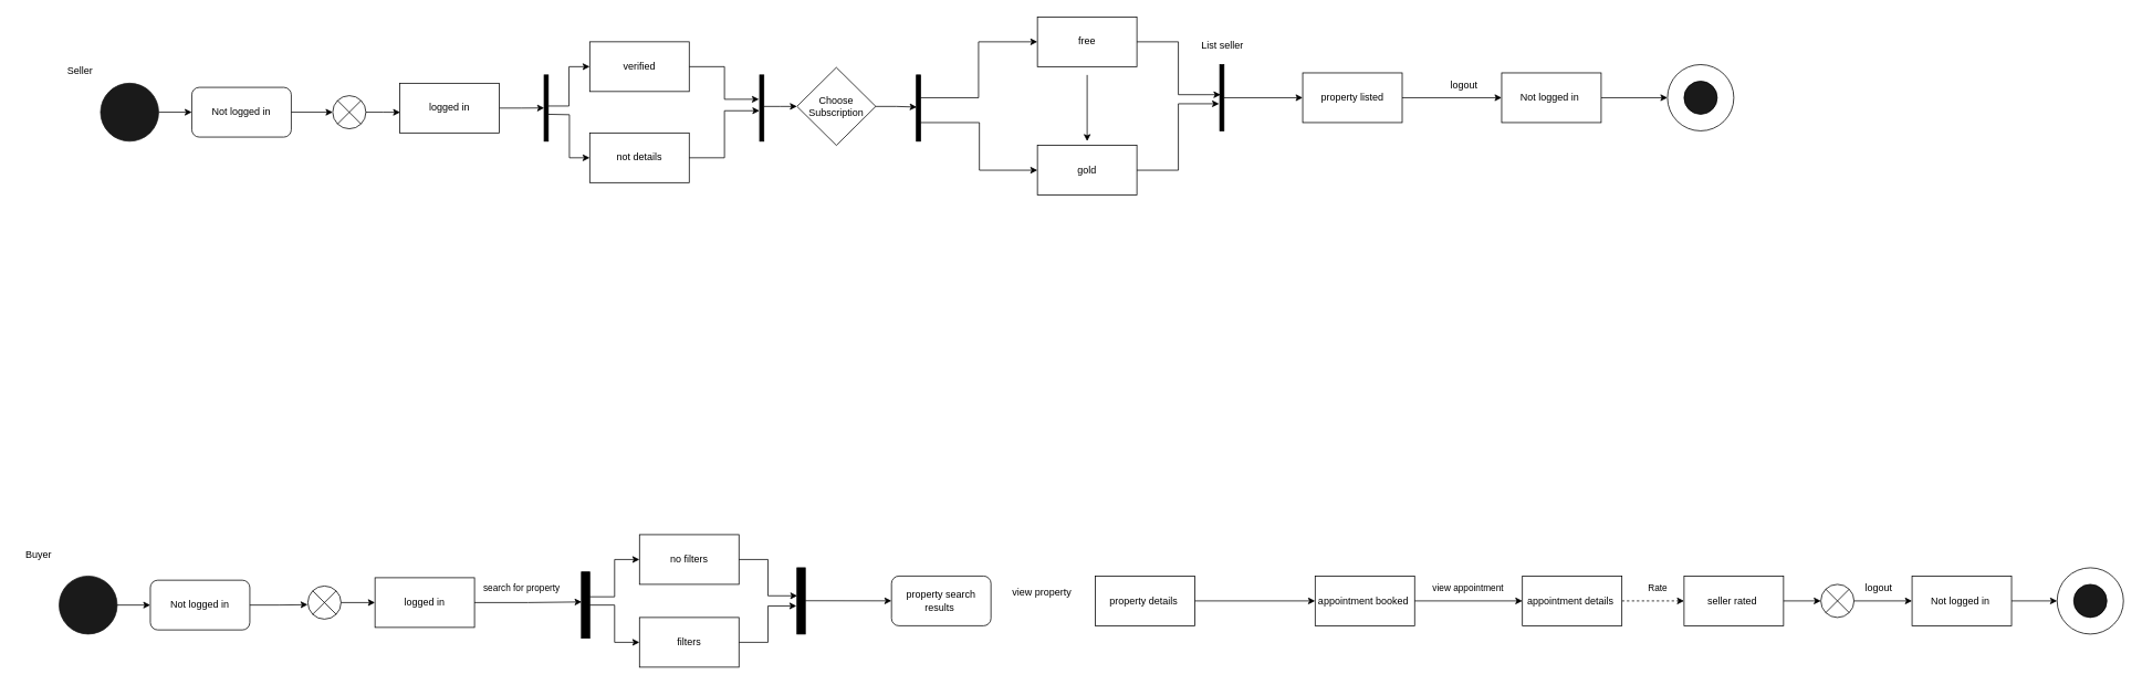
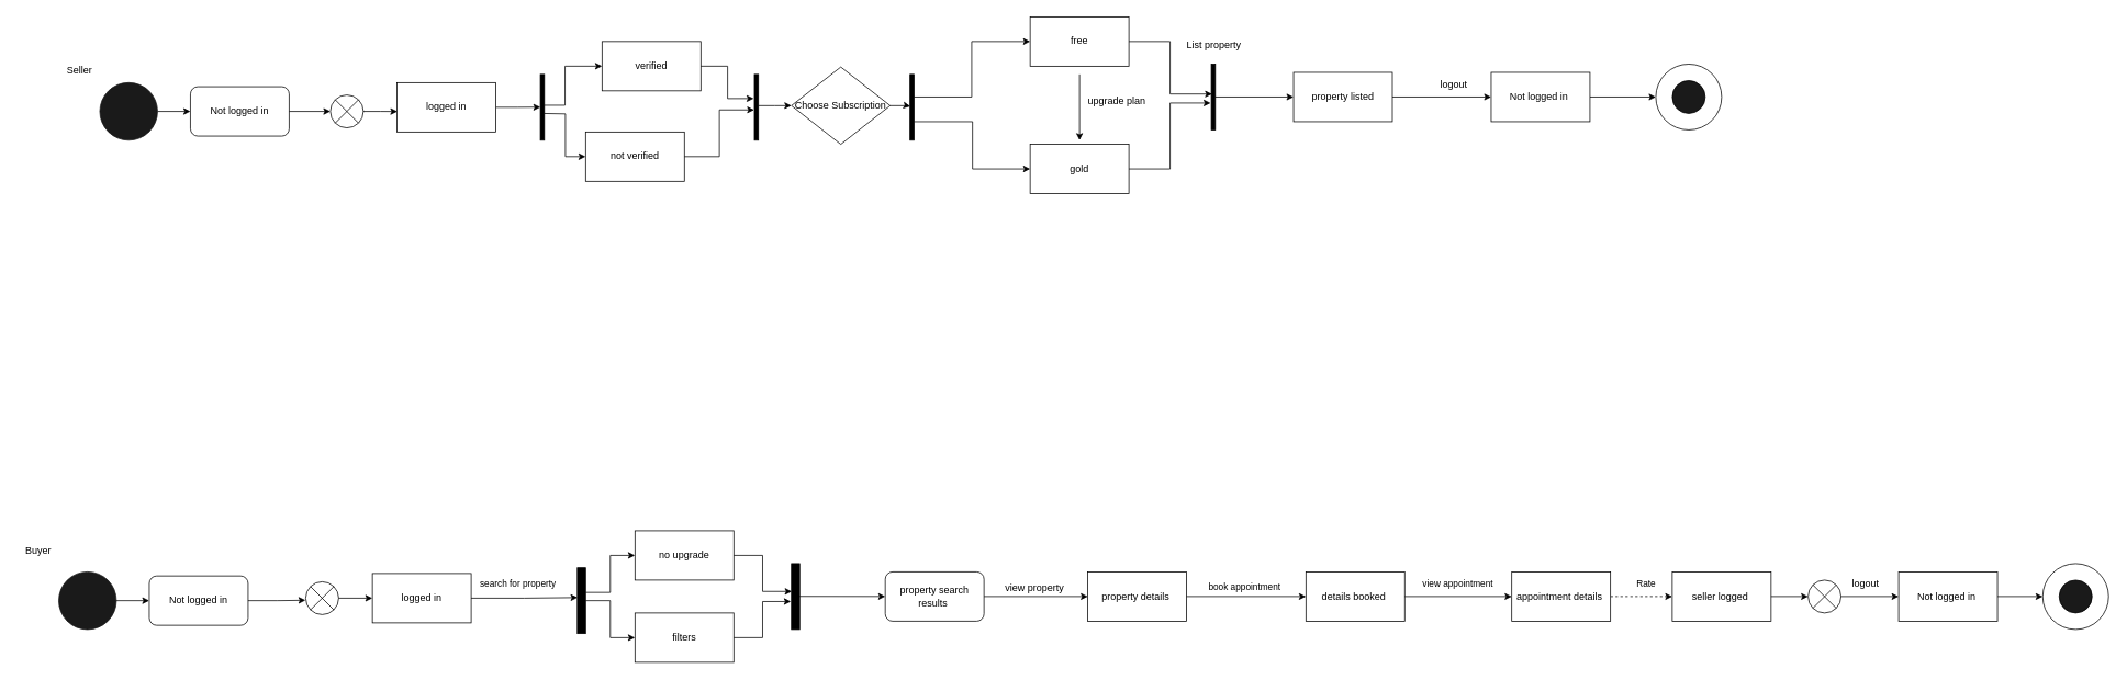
- <mxCell id="15" value="List seller" style="text;html=1;align=center;verticalAlign=middle;resizable=0;points=[];autosize=1;strokeColor=none;fillColor=none;" parent="1" vertex="1"><mxGeometry x="1427.5" y="40" width="90" height="30" as="geometry" /></mxCell>
+ <mxCell id="15" value="List property" style="text;html=1;align=center;verticalAlign=middle;resizable=0;points=[];autosize=1;strokeColor=none;fillColor=none;" parent="1" vertex="1"><mxGeometry x="1427.5" y="40" width="90" height="30" as="geometry" /></mxCell>
- <mxCell id="26" value="verified" style="rounded=0;whiteSpace=wrap;html=1;" parent="1" vertex="1"><mxGeometry x="710" y="50" width="120" height="60" as="geometry" /></mxCell>
+ <mxCell id="26" value="verified" style="rounded=0;whiteSpace=wrap;html=1;" parent="1" vertex="1"><mxGeometry x="730" y="50" width="120" height="60" as="geometry" /></mxCell>
- <mxCell id="13" value="Choose Subscription" style="rhombus;whiteSpace=wrap;html=1;" parent="1" vertex="1"><mxGeometry x="960" y="81" width="95" height="94" as="geometry" /></mxCell>
+ <mxCell id="13" value="Choose Subscription" style="rhombus;whiteSpace=wrap;html=1;" parent="1" vertex="1"><mxGeometry x="960" y="81" width="120" height="94" as="geometry" /></mxCell>
+ <mxCell id="14" value="upgrade plan&lt;div&gt;&lt;br&gt;&lt;/div&gt;" style="text;html=1;align=center;verticalAlign=middle;resizable=0;points=[];autosize=1;strokeColor=none;fillColor=none;" parent="1" vertex="1"><mxGeometry x="1310" y="110" width="90" height="40" as="geometry" /></mxCell>
- <mxCell id="27" value="not details" style="rounded=0;whiteSpace=wrap;html=1;" parent="1" vertex="1"><mxGeometry x="710" y="160" width="120" height="60" as="geometry" /></mxCell>
+ <mxCell id="27" value="not verified" style="rounded=0;whiteSpace=wrap;html=1;" parent="1" vertex="1"><mxGeometry x="710" y="160" width="120" height="60" as="geometry" /></mxCell>
- <mxCell id="49" value="no filters" style="rounded=0;whiteSpace=wrap;html=1;" parent="1" vertex="1"><mxGeometry x="770" y="645" width="120" height="60" as="geometry" /></mxCell>
+ <mxCell id="49" value="no upgrade" style="rounded=0;whiteSpace=wrap;html=1;" parent="1" vertex="1"><mxGeometry x="770" y="645" width="120" height="60" as="geometry" /></mxCell>
+ <mxCell id="33" value="&lt;span style=&quot;color: rgb(0, 0, 0); font-family: Helvetica; font-size: 11px; font-style: normal; font-variant-ligatures: normal; font-variant-caps: normal; font-weight: 400; letter-spacing: normal; orphans: 2; text-align: center; text-indent: 0px; text-transform: none; widows: 2; word-spacing: 0px; -webkit-text-stroke-width: 0px; white-space: nowrap; background-color: rgb(255, 255, 255); text-decoration-thickness: initial; text-decoration-style: initial; text-decoration-color: initial; float: none; display: inline !important;&quot;&gt;book appointment&lt;/span&gt;" style="text;whiteSpace=wrap;html=1;" parent="1" vertex="1"><mxGeometry x="1465" y="700" width="70" height="40" as="geometry" /></mxCell>
+ <mxCell id="54" value="" style="endArrow=classic;html=1;rounded=0;entryX=0;entryY=0.5;entryDx=0;entryDy=0;exitX=1;exitY=0.5;exitDx=0;exitDy=0;" parent="1" source="51" target="31" edge="1"><mxGeometry width="50" height="50" relative="1" as="geometry"><mxPoint x="1195" y="718.89" as="sourcePoint" /><mxPoint x="1275" y="719.33" as="targetPoint" /></mxGeometry></mxCell>
- <mxCell id="34" value="appointment booked&amp;nbsp;" style="rounded=0;whiteSpace=wrap;html=1;" parent="1" vertex="1"><mxGeometry x="1585" y="695" width="120" height="60" as="geometry" /></mxCell>
+ <mxCell id="34" value="details booked&amp;nbsp;" style="rounded=0;whiteSpace=wrap;html=1;" parent="1" vertex="1"><mxGeometry x="1585" y="695" width="120" height="60" as="geometry" /></mxCell>
- <mxCell id="40" value="seller rated&amp;nbsp;" style="rounded=0;whiteSpace=wrap;html=1;" parent="1" vertex="1"><mxGeometry x="2030" y="695" width="120" height="60" as="geometry" /></mxCell>
+ <mxCell id="40" value="seller logged&amp;nbsp;" style="rounded=0;whiteSpace=wrap;html=1;" parent="1" vertex="1"><mxGeometry x="2030" y="695" width="120" height="60" as="geometry" /></mxCell>
